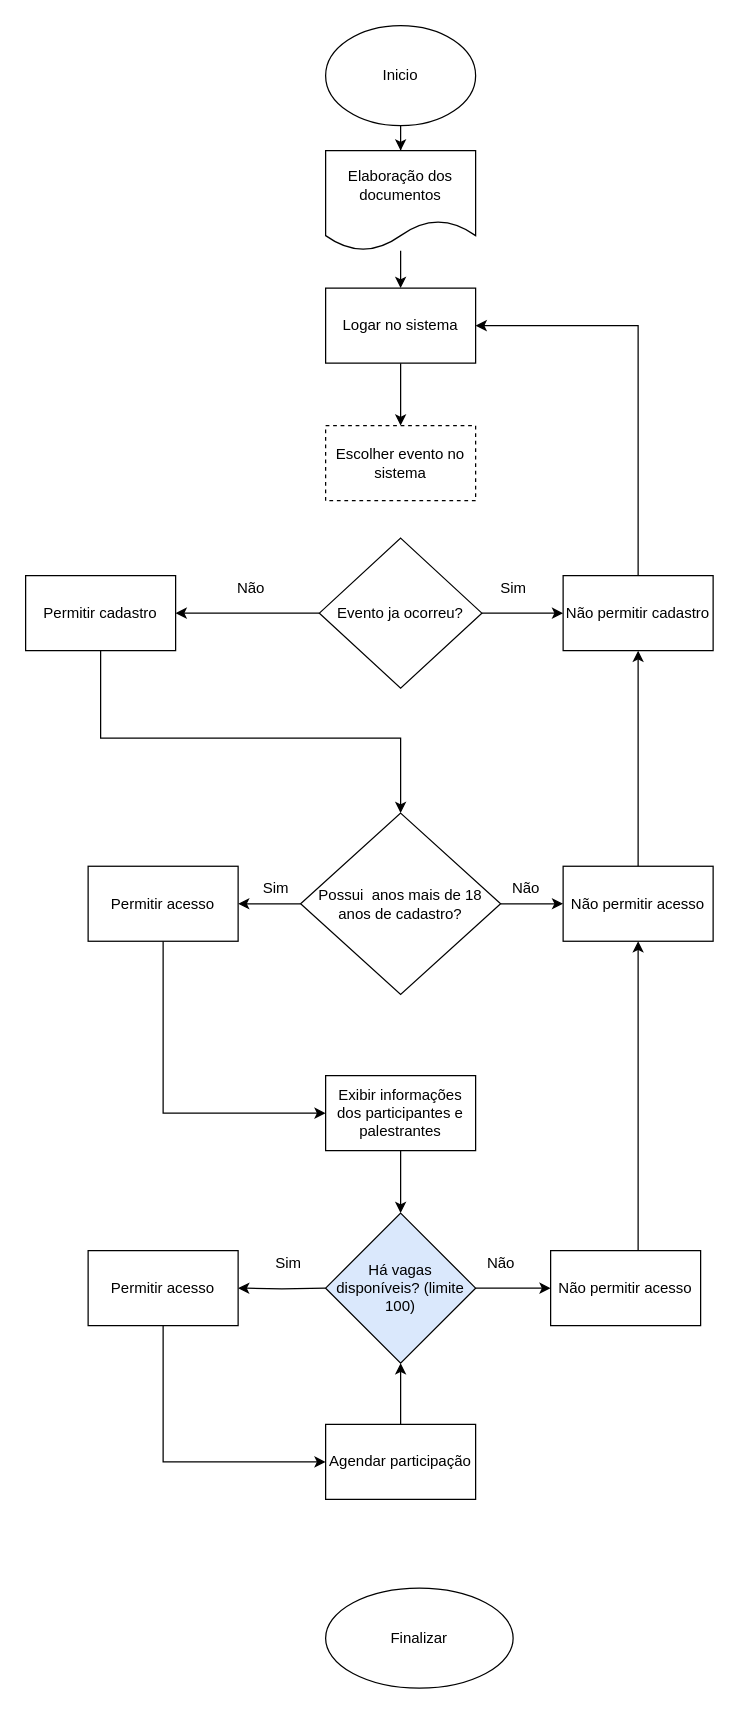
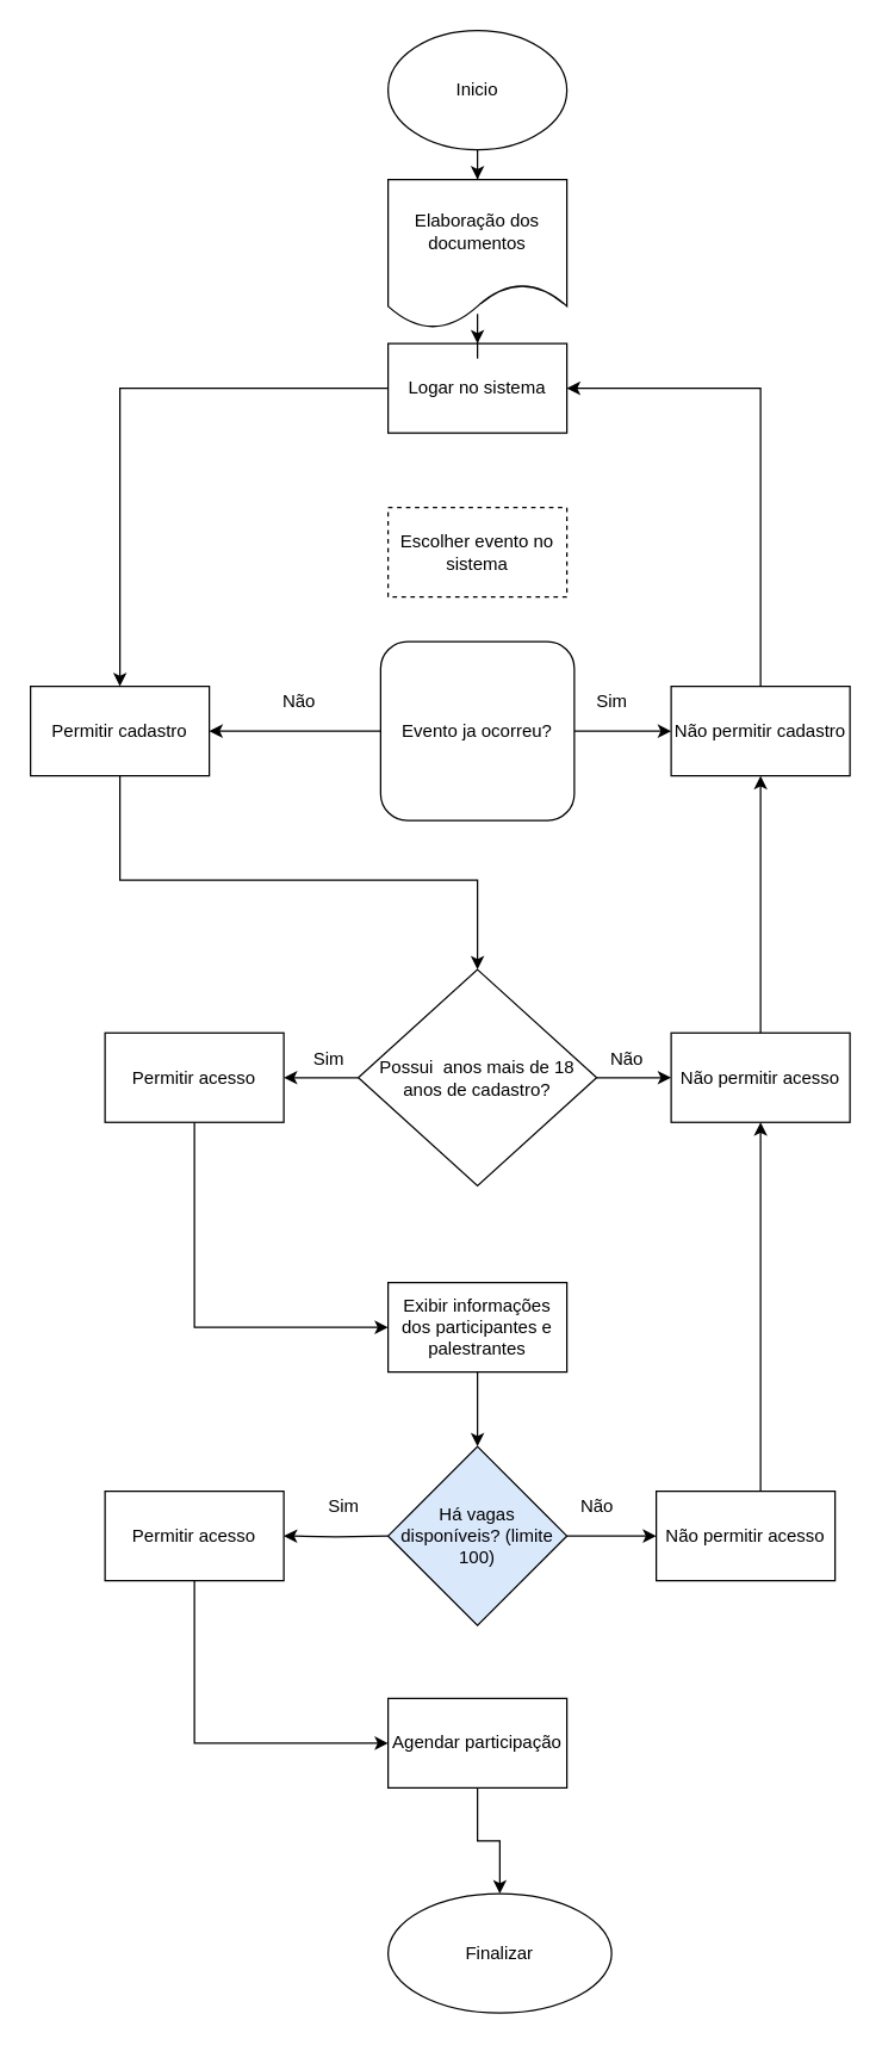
- <mxCell id="14" value="Elaboração dos documentos" style="shape=document;whiteSpace=wrap;html=1;boundedLbl=1;" vertex="1" parent="1"><mxGeometry x="260" y="120" width="120" height="80" as="geometry" /></mxCell>
+ <mxCell id="14" value="Elaboração dos documentos" style="shape=document;whiteSpace=wrap;html=1;boundedLbl=1;" vertex="1" parent="1"><mxGeometry x="260" y="120" width="120" height="100" as="geometry" /></mxCell>
- <mxCell id="4" style="edgeStyle=orthogonalEdgeStyle;rounded=0;orthogonalLoop=1;jettySize=auto;html=1;entryX=0.5;entryY=0;entryDx=0;entryDy=0;" edge="1" parent="1" source="5" target="17"><mxGeometry relative="1" as="geometry" /></mxCell>
+ <mxCell id="4" style="edgeStyle=orthogonalEdgeStyle;rounded=0;orthogonalLoop=1;jettySize=auto;html=1;" edge="1" parent="1" source="5" target="10"><mxGeometry relative="1" as="geometry" /></mxCell>
- <mxCell id="8" value="Evento ja ocorreu?" style="rhombus;whiteSpace=wrap;html=1;" vertex="1" parent="1"><mxGeometry x="255" y="430" width="130" height="120" as="geometry" /></mxCell>
+ <mxCell id="8" value="Evento ja ocorreu?" style="whiteSpace=wrap;html=1;rounded=1;" vertex="1" parent="1"><mxGeometry x="255" y="430" width="130" height="120" as="geometry" /></mxCell>
- <mxCell id="37" style="edgeStyle=orthogonalEdgeStyle;rounded=0;orthogonalLoop=1;jettySize=auto;html=1;" edge="1" parent="1" source="38" target="31"><mxGeometry relative="1" as="geometry" /></mxCell>
+ <mxCell id="37" style="edgeStyle=orthogonalEdgeStyle;rounded=0;orthogonalLoop=1;jettySize=auto;html=1;" edge="1" parent="1" source="38" target="36"><mxGeometry relative="1" as="geometry" /></mxCell>
